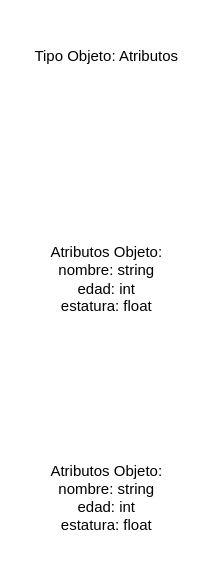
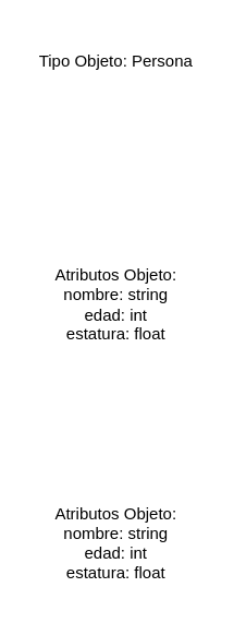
- <mxCell id="2" value="Tipo Objeto: Atributos" style="text;html=1;align=center;verticalAlign=middle;whiteSpace=wrap;rounded=0;" vertex="1" parent="1"><mxGeometry x="20" y="20" width="130" height="50" as="geometry" /></mxCell>
+ <mxCell id="2" value="Tipo Objeto: Persona" style="text;html=1;align=center;verticalAlign=middle;whiteSpace=wrap;rounded=0;" vertex="1" parent="1"><mxGeometry x="20" y="20" width="130" height="50" as="geometry" /></mxCell>
